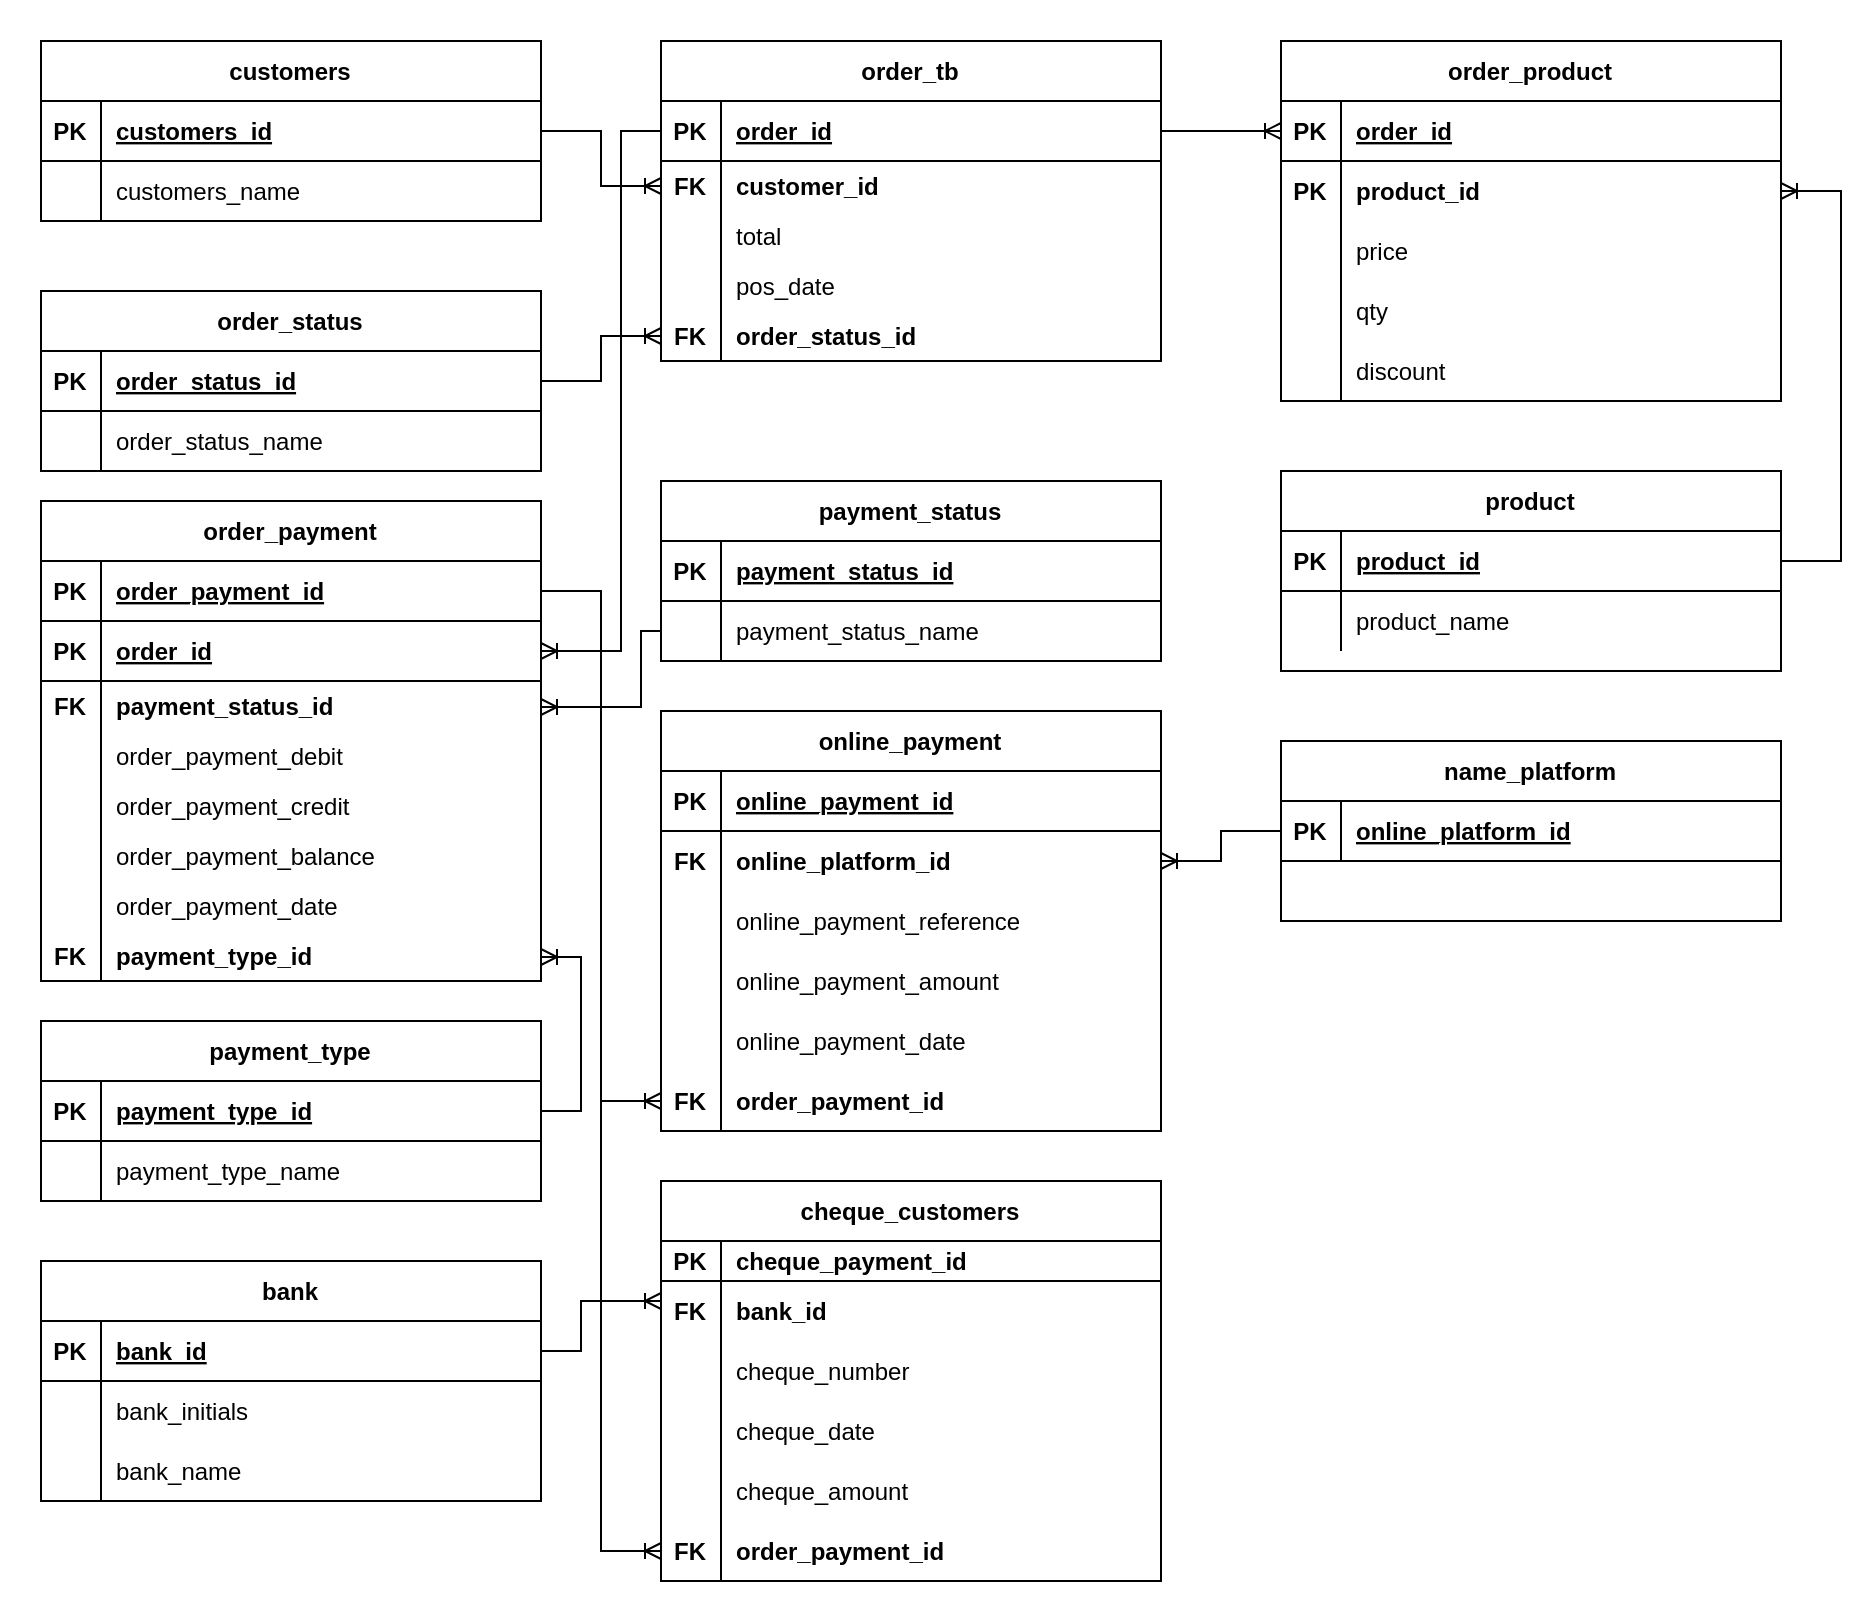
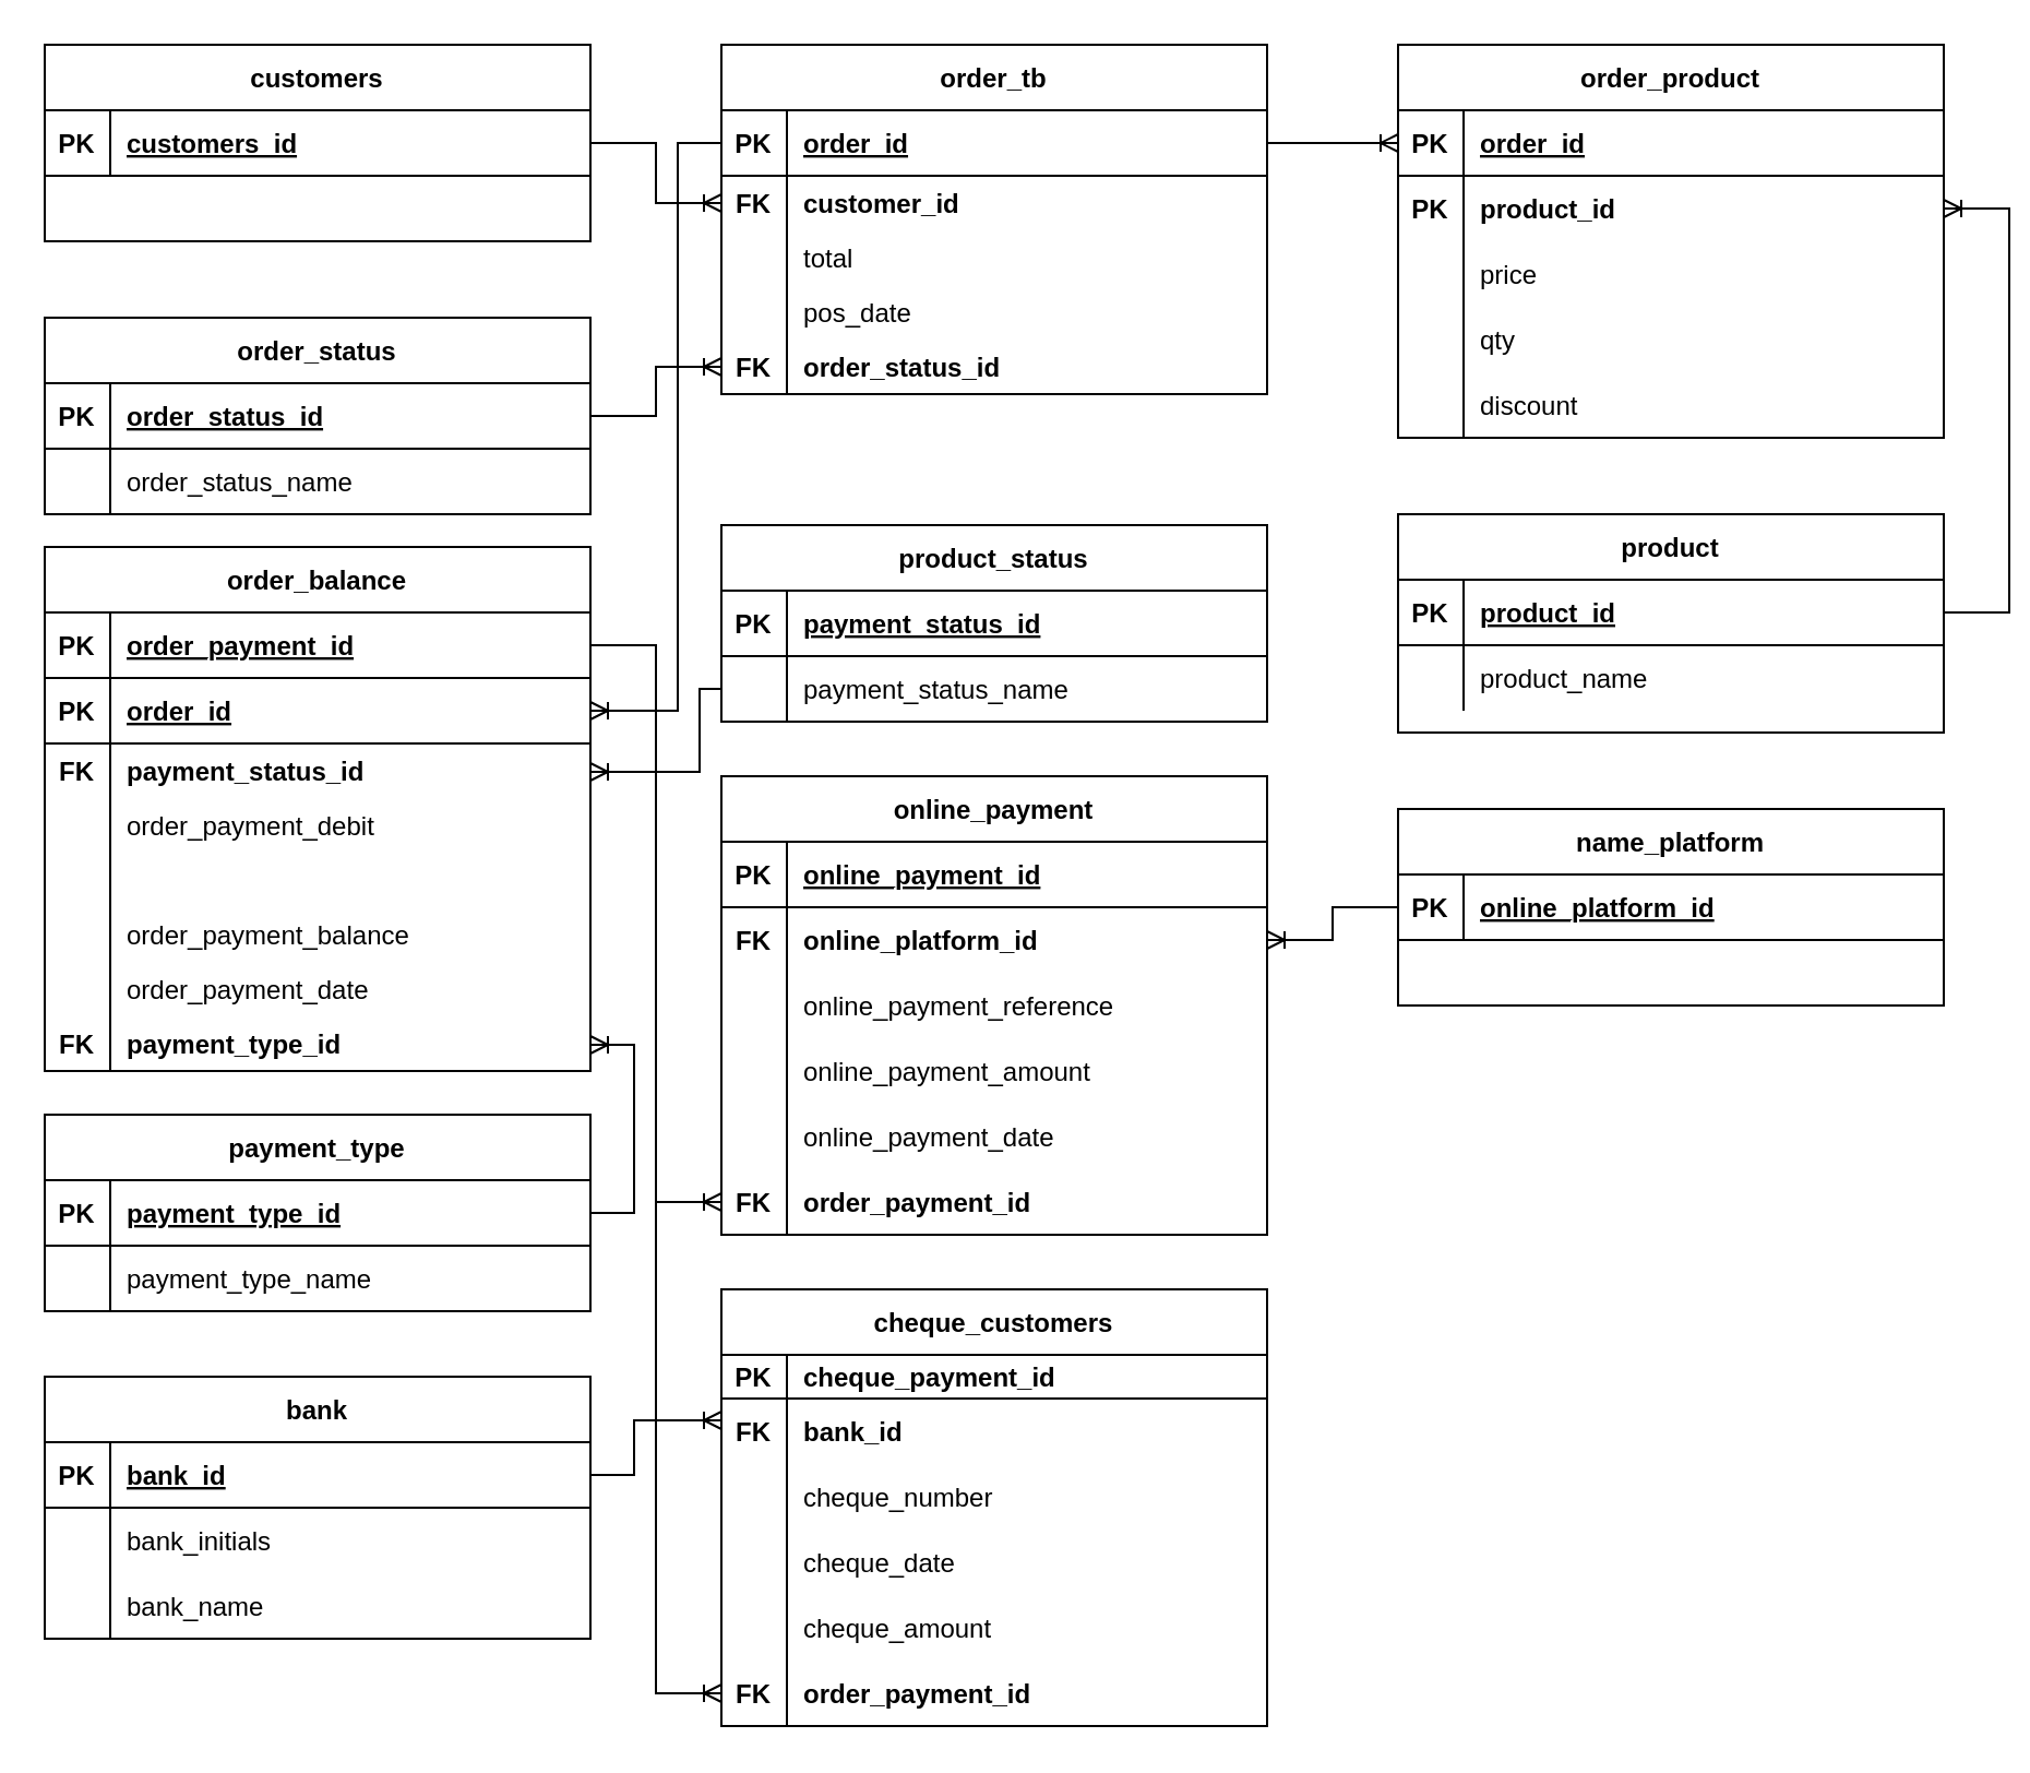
- <mxCell id="8" value="customers_name" style="shape=partialRectangle;overflow=hidden;connectable=0;fillColor=none;top=0;left=0;bottom=0;right=0;align=left;spacingLeft=6;" parent="6" vertex="1"><mxGeometry x="30" width="220" height="30" as="geometry"><mxRectangle width="220" height="30" as="alternateBounds" /></mxGeometry></mxCell>
- <mxCell id="77" value="payment_status" style="shape=table;startSize=30;container=1;collapsible=1;childLayout=tableLayout;fixedRows=1;rowLines=0;fontStyle=1;align=center;resizeLast=1;" parent="1" vertex="1"><mxGeometry x="330" y="240" width="250" height="90" as="geometry" /></mxCell>
+ <mxCell id="77" value="product_status" style="shape=table;startSize=30;container=1;collapsible=1;childLayout=tableLayout;fixedRows=1;rowLines=0;fontStyle=1;align=center;resizeLast=1;" parent="1" vertex="1"><mxGeometry x="330" y="240" width="250" height="90" as="geometry" /></mxCell>
- <mxCell id="51" value="order_payment" style="shape=table;startSize=30;container=1;collapsible=1;childLayout=tableLayout;fixedRows=1;rowLines=0;fontStyle=1;align=center;resizeLast=1;" parent="1" vertex="1"><mxGeometry x="20" y="250" width="250" height="240" as="geometry" /></mxCell>
+ <mxCell id="51" value="order_balance" style="shape=table;startSize=30;container=1;collapsible=1;childLayout=tableLayout;fixedRows=1;rowLines=0;fontStyle=1;align=center;resizeLast=1;" parent="1" vertex="1"><mxGeometry x="20" y="250" width="250" height="240" as="geometry" /></mxCell>
- <mxCell id="66" value="order_payment_credit" style="shape=partialRectangle;overflow=hidden;connectable=0;fillColor=none;top=0;left=0;bottom=0;right=0;align=left;spacingLeft=6;fontStyle=0" parent="64" vertex="1"><mxGeometry x="30" width="220" height="25" as="geometry"><mxRectangle width="220" height="25" as="alternateBounds" /></mxGeometry></mxCell>
